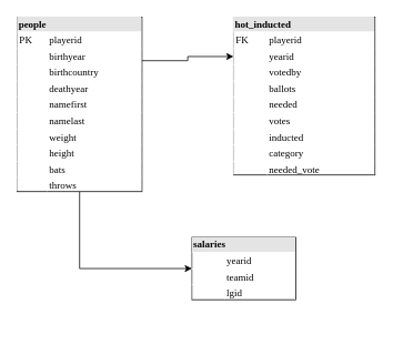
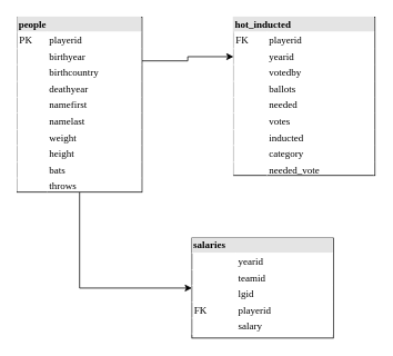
- <mxCell id="6" value="&lt;div style=&quot;box-sizing: border-box ; width: 100% ; background: #e4e4e4 ; padding: 2px&quot;&gt;&lt;b&gt;salaries&lt;/b&gt;&lt;/div&gt;&lt;table style=&quot;width: 100% ; font-size: 1em ; border: 1px solid rgb(255 , 255 , 255) ; border-collapse: collapse&quot; cellpadding=&quot;2&quot; cellspacing=&quot;0&quot; border=&quot;1&quot;&gt;&lt;tbody&gt;&lt;tr&gt;&lt;td&gt;&lt;br&gt;&lt;/td&gt;&lt;td&gt;yearid&lt;/td&gt;&lt;/tr&gt;&lt;tr&gt;&lt;td&gt;&lt;br&gt;&lt;/td&gt;&lt;td&gt;teamid&lt;/td&gt;&lt;/tr&gt;&lt;tr&gt;&lt;td&gt;&lt;br&gt;&lt;/td&gt;&lt;td&gt;lgid&lt;br&gt;&lt;/td&gt;&lt;/tr&gt;&lt;tr&gt;&lt;td&gt;FK&lt;/td&gt;&lt;td&gt;playerid&lt;/td&gt;&lt;/tr&gt;&lt;tr&gt;&lt;td&gt;&lt;br&gt;&lt;/td&gt;&lt;td&gt;salary&lt;/td&gt;&lt;/tr&gt;&lt;/tbody&gt;&lt;/table&gt;" style="verticalAlign=top;align=left;overflow=fill;html=1;rounded=0;shadow=0;comic=0;labelBackgroundColor=none;strokeWidth=1;fontFamily=Verdana;fontSize=12" vertex="1" parent="1"><mxGeometry x="230" y="285" width="125" height="75" as="geometry" /></mxCell>
+ <mxCell id="6" value="&lt;div style=&quot;box-sizing: border-box ; width: 100% ; background: #e4e4e4 ; padding: 2px&quot;&gt;&lt;b&gt;salaries&lt;/b&gt;&lt;/div&gt;&lt;table style=&quot;width: 100% ; font-size: 1em ; border: 1px solid rgb(255 , 255 , 255) ; border-collapse: collapse&quot; cellpadding=&quot;2&quot; cellspacing=&quot;0&quot; border=&quot;1&quot;&gt;&lt;tbody&gt;&lt;tr&gt;&lt;td&gt;&lt;br&gt;&lt;/td&gt;&lt;td&gt;yearid&lt;/td&gt;&lt;/tr&gt;&lt;tr&gt;&lt;td&gt;&lt;br&gt;&lt;/td&gt;&lt;td&gt;teamid&lt;/td&gt;&lt;/tr&gt;&lt;tr&gt;&lt;td&gt;&lt;br&gt;&lt;/td&gt;&lt;td&gt;lgid&lt;br&gt;&lt;/td&gt;&lt;/tr&gt;&lt;tr&gt;&lt;td&gt;FK&lt;/td&gt;&lt;td&gt;playerid&lt;/td&gt;&lt;/tr&gt;&lt;tr&gt;&lt;td&gt;&lt;br&gt;&lt;/td&gt;&lt;td&gt;salary&lt;/td&gt;&lt;/tr&gt;&lt;/tbody&gt;&lt;/table&gt;" style="verticalAlign=top;align=left;overflow=fill;html=1;rounded=0;shadow=0;comic=0;labelBackgroundColor=none;strokeWidth=1;fontFamily=Verdana;fontSize=12" vertex="1" parent="1"><mxGeometry x="230" y="285" width="170" height="120" as="geometry" /></mxCell>
